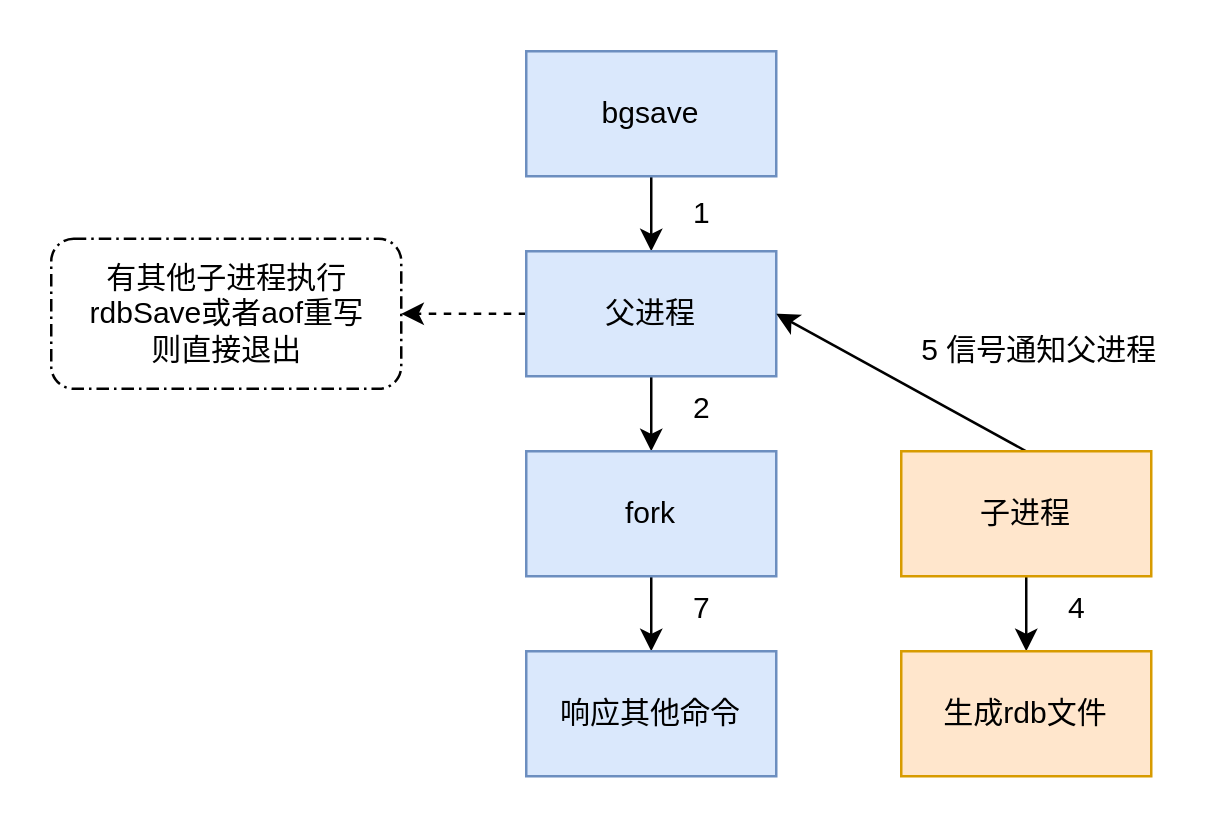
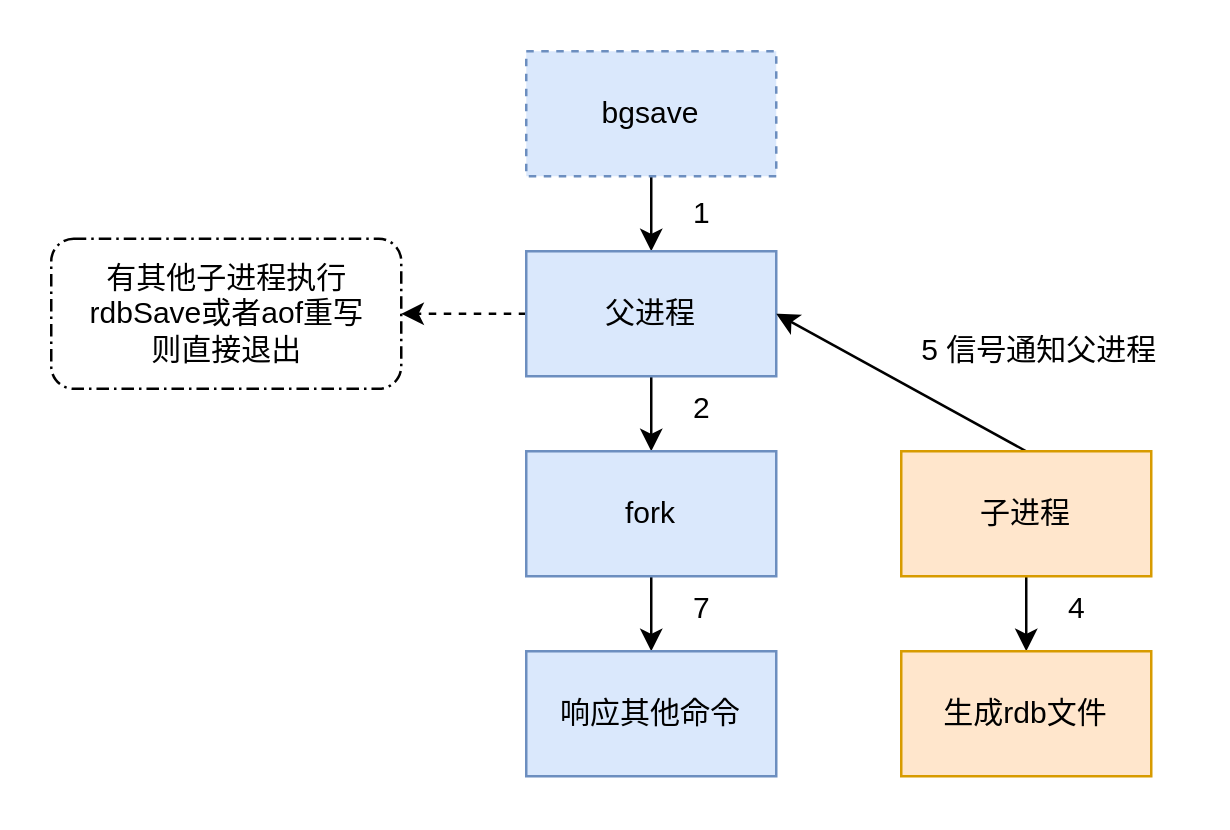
- <mxCell id="4" value="bgsave" style="rounded=0;whiteSpace=wrap;html=1;fillColor=#dae8fc;strokeColor=#6c8ebf;" vertex="1" parent="1"><mxGeometry x="210" y="20" width="100" height="50" as="geometry" /></mxCell>
+ <mxCell id="4" value="bgsave" style="rounded=0;whiteSpace=wrap;html=1;fillColor=#dae8fc;strokeColor=#6c8ebf;dashed=1;" vertex="1" parent="1"><mxGeometry x="210" y="20" width="100" height="50" as="geometry" /></mxCell>
